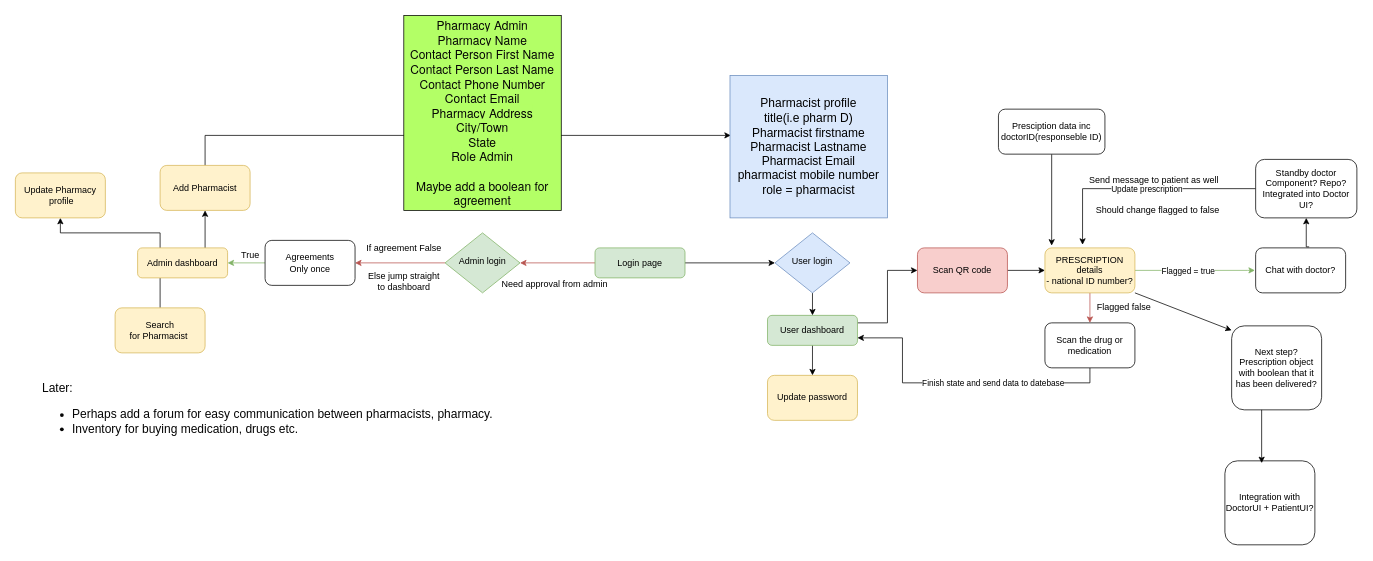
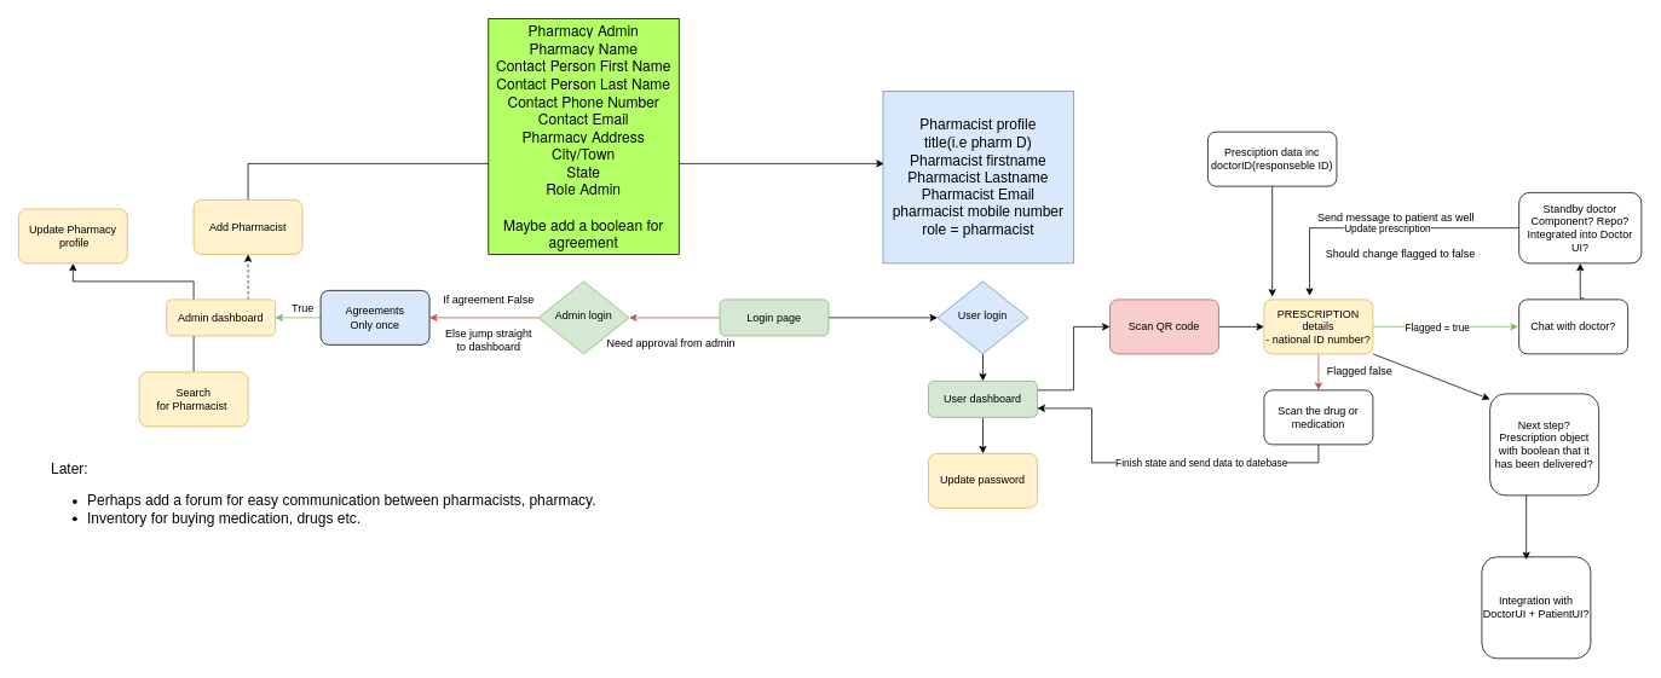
- <mxCell id="12" style="edgeStyle=orthogonalEdgeStyle;rounded=0;orthogonalLoop=1;jettySize=auto;html=1;exitX=0.75;exitY=0;exitDx=0;exitDy=0;entryX=0.5;entryY=1;entryDx=0;entryDy=0;" parent="1" source="15" target="20" edge="1"><mxGeometry relative="1" as="geometry" /></mxCell>
+ <mxCell id="12" style="edgeStyle=orthogonalEdgeStyle;rounded=0;orthogonalLoop=1;jettySize=auto;html=1;exitX=0.75;exitY=0;exitDx=0;exitDy=0;entryX=0.5;entryY=1;entryDx=0;entryDy=0;dashed=1;" parent="1" source="15" target="20" edge="1"><mxGeometry relative="1" as="geometry" /></mxCell>
- <mxCell id="22" value="Agreements&lt;br&gt;Only once" style="rounded=1;whiteSpace=wrap;html=1;" parent="1" vertex="1"><mxGeometry x="353" y="320" width="120" height="60" as="geometry" /></mxCell>
+ <mxCell id="22" value="Agreements&lt;br&gt;Only once" style="rounded=1;whiteSpace=wrap;html=1;fillColor=#dae8fc;" parent="1" vertex="1"><mxGeometry x="353" y="320" width="120" height="60" as="geometry" /></mxCell>
